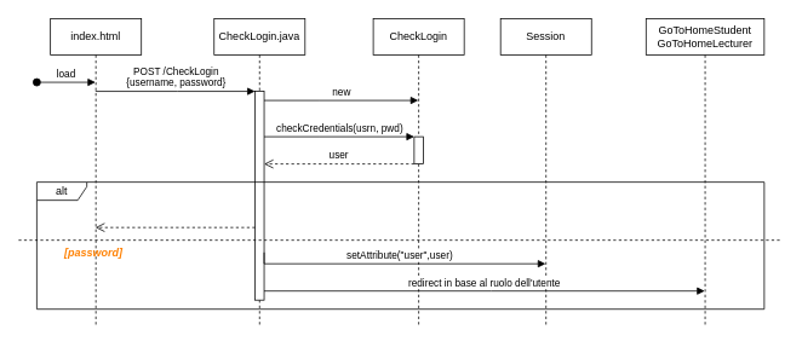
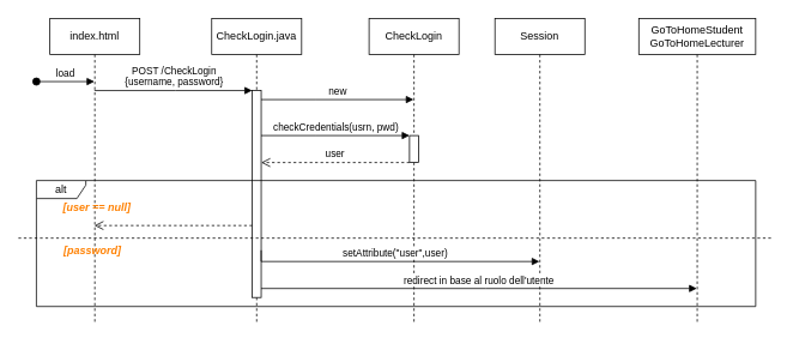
+ <mxCell id="15" value="[user == null]" style="text;html=1;strokeColor=none;fillColor=none;align=center;verticalAlign=middle;whiteSpace=wrap;rounded=0;fontStyle=3;fontColor=#FF8000;" vertex="1" parent="1"><mxGeometry x="60" y="220" width="95" height="20" as="geometry" /></mxCell>
